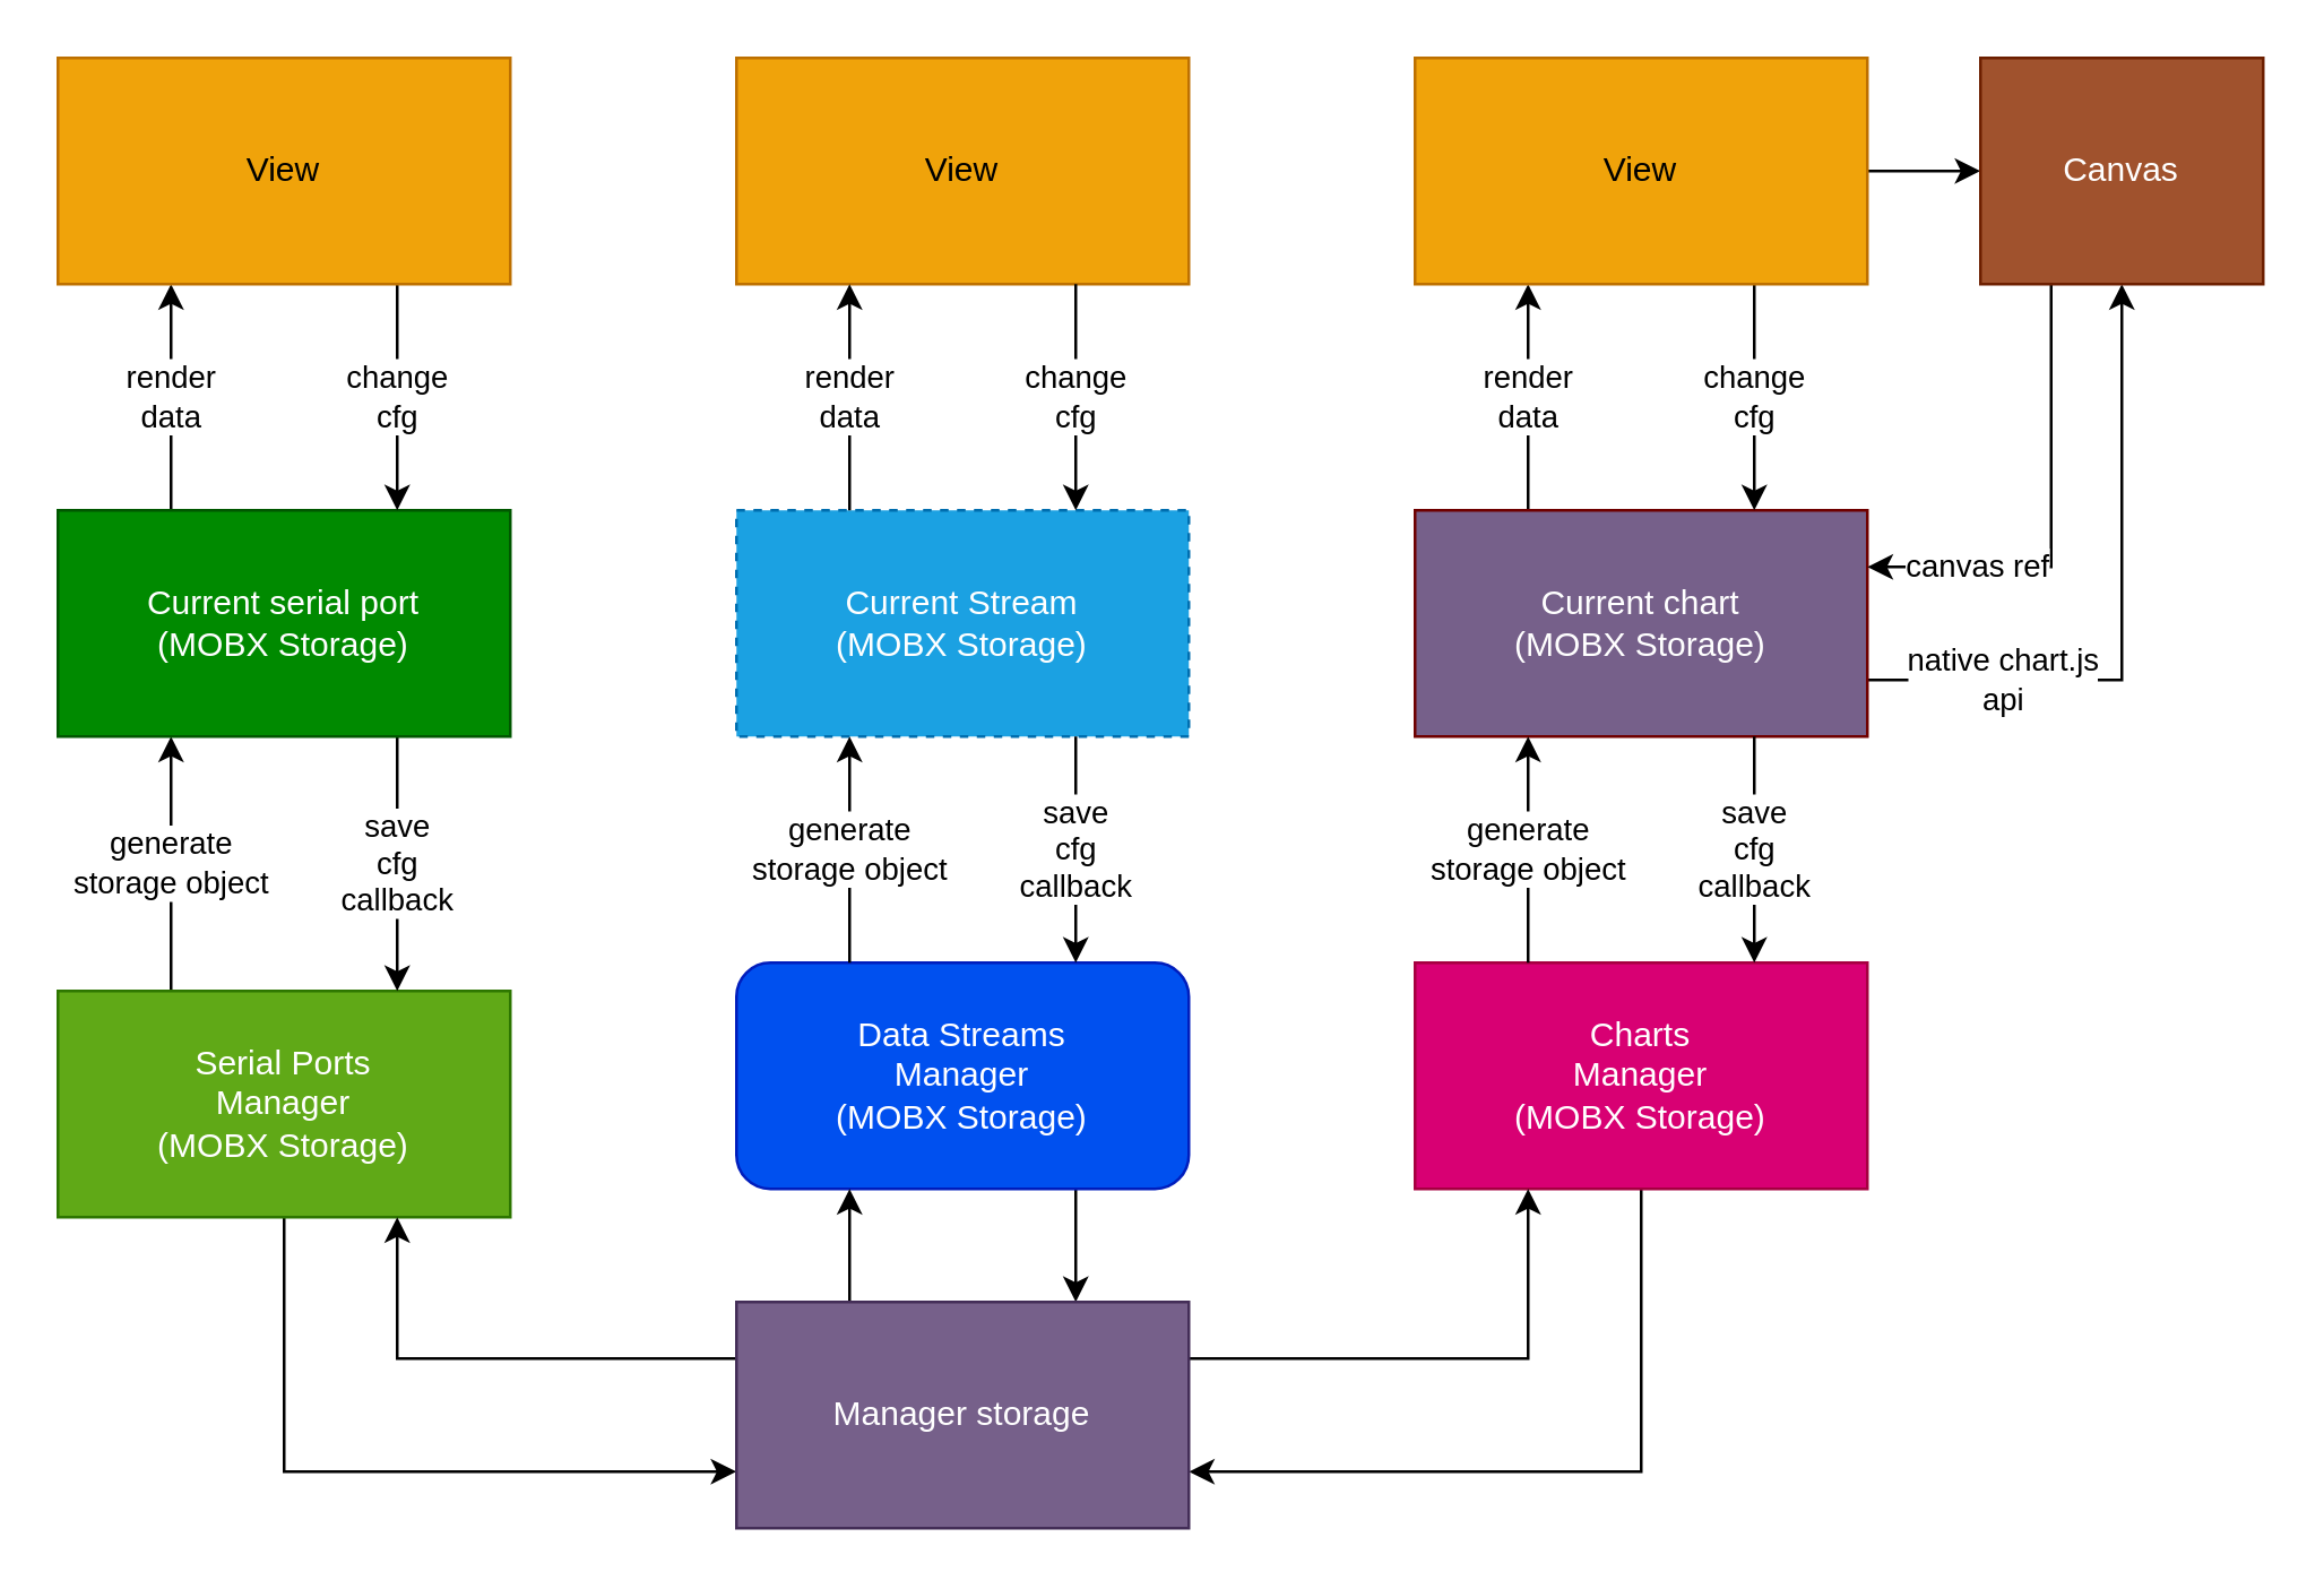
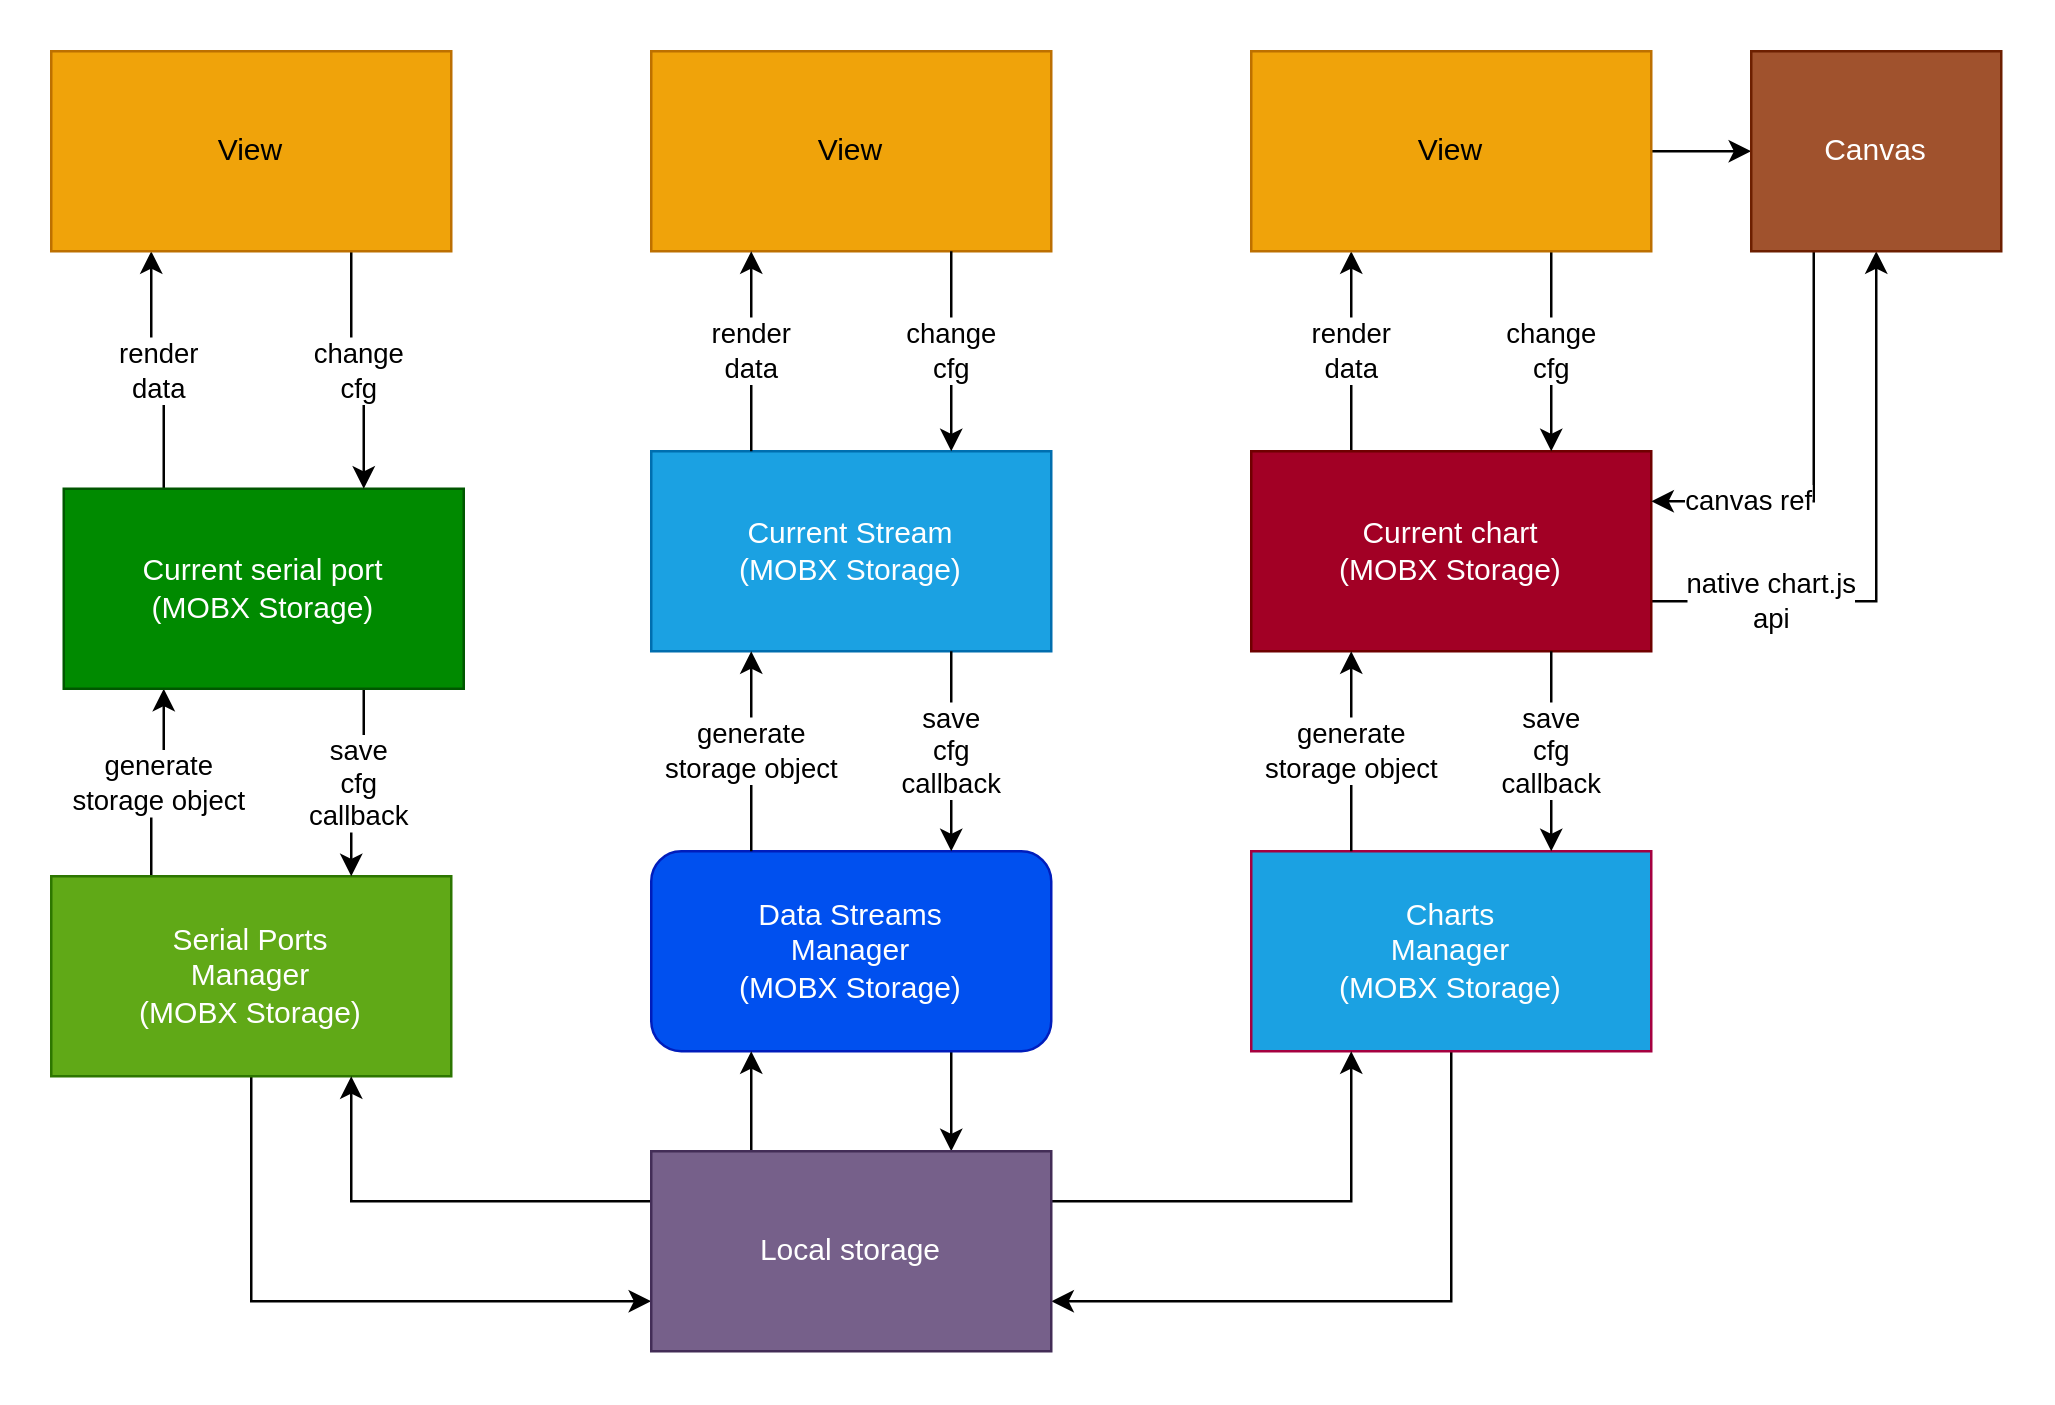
- <mxCell id="18" value="Current serial port&lt;br&gt;(MOBX Storage)" style="rounded=0;whiteSpace=wrap;html=1;fillColor=#008a00;fontColor=#ffffff;strokeColor=#005700;" parent="1" vertex="1"><mxGeometry x="20" y="180" width="160" height="80" as="geometry" /></mxCell>
+ <mxCell id="18" value="Current serial port&lt;br&gt;(MOBX Storage)" style="rounded=0;whiteSpace=wrap;html=1;fillColor=#008a00;fontColor=#ffffff;strokeColor=#005700;" parent="1" vertex="1"><mxGeometry x="25" y="195" width="160" height="80" as="geometry" /></mxCell>
- <mxCell id="23" value="Current Stream&lt;br&gt;(MOBX Storage)" style="rounded=0;whiteSpace=wrap;html=1;fillColor=#1ba1e2;fontColor=#ffffff;strokeColor=#006EAF;dashed=1;" parent="1" vertex="1"><mxGeometry x="260" y="180" width="160" height="80" as="geometry" /></mxCell>
+ <mxCell id="23" value="Current Stream&lt;br&gt;(MOBX Storage)" style="rounded=0;whiteSpace=wrap;html=1;fillColor=#1ba1e2;fontColor=#ffffff;strokeColor=#006EAF;" parent="1" vertex="1"><mxGeometry x="260" y="180" width="160" height="80" as="geometry" /></mxCell>
- <mxCell id="11" value="Current chart&lt;br&gt;(MOBX Storage)" style="rounded=0;whiteSpace=wrap;html=1;fillColor=#76608a;fontColor=#ffffff;strokeColor=#6F0000;" parent="1" vertex="1"><mxGeometry x="500" y="180" width="160" height="80" as="geometry" /></mxCell>
+ <mxCell id="11" value="Current chart&lt;br&gt;(MOBX Storage)" style="rounded=0;whiteSpace=wrap;html=1;fillColor=#a20025;fontColor=#ffffff;strokeColor=#6F0000;" parent="1" vertex="1"><mxGeometry x="500" y="180" width="160" height="80" as="geometry" /></mxCell>
- <mxCell id="8" value="Charts&lt;br&gt;Manager&lt;br&gt;(MOBX Storage)" style="rounded=0;whiteSpace=wrap;html=1;fillColor=#d80073;fontColor=#ffffff;strokeColor=#A50040;" parent="1" vertex="1"><mxGeometry x="500" y="340" width="160" height="80" as="geometry" /></mxCell>
+ <mxCell id="8" value="Charts&lt;br&gt;Manager&lt;br&gt;(MOBX Storage)" style="rounded=0;whiteSpace=wrap;html=1;fillColor=#1ba1e2;fontColor=#ffffff;strokeColor=#A50040;" parent="1" vertex="1"><mxGeometry x="500" y="340" width="160" height="80" as="geometry" /></mxCell>
- <mxCell id="31" value="Manager storage" style="rounded=0;whiteSpace=wrap;html=1;fillColor=#76608a;fontColor=#ffffff;strokeColor=#432D57;" parent="1" vertex="1"><mxGeometry x="260" y="460" width="160" height="80" as="geometry" /></mxCell>
+ <mxCell id="31" value="Local storage" style="rounded=0;whiteSpace=wrap;html=1;fillColor=#76608a;fontColor=#ffffff;strokeColor=#432D57;" parent="1" vertex="1"><mxGeometry x="260" y="460" width="160" height="80" as="geometry" /></mxCell>
